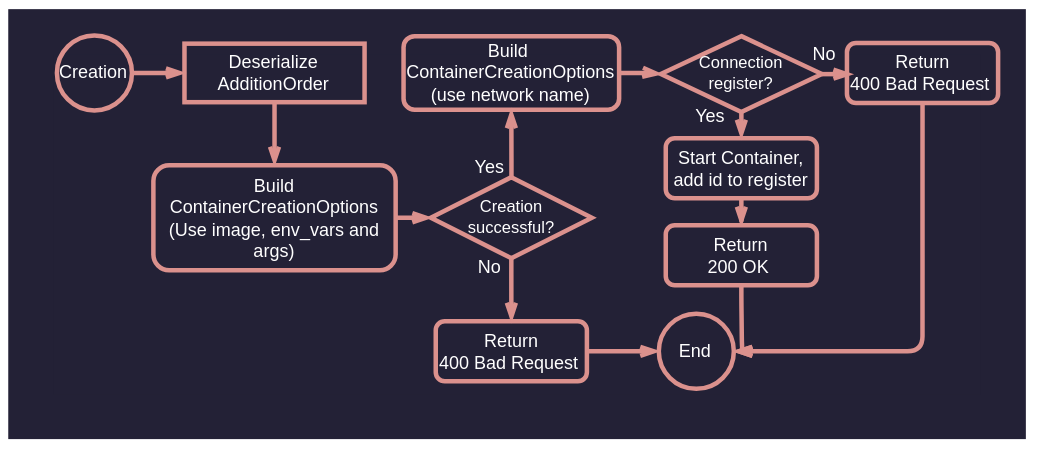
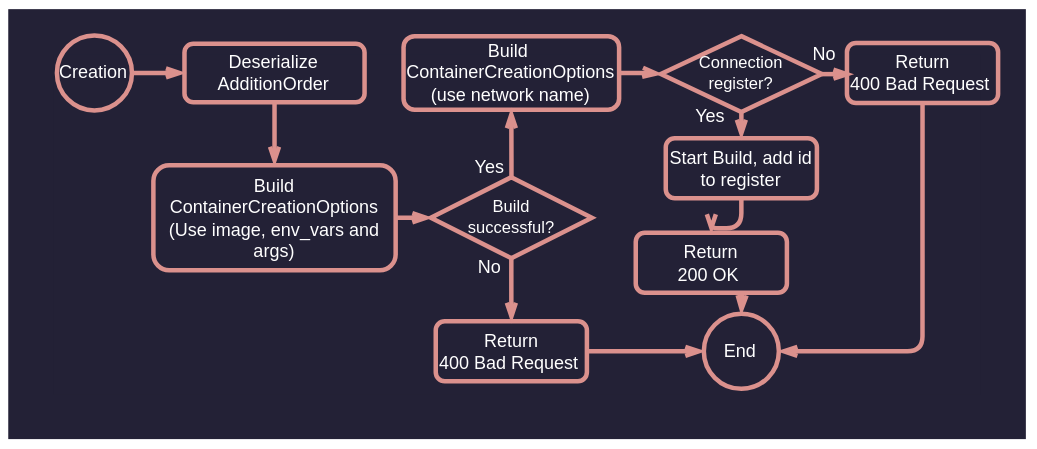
- <mxCell id="3" value="Deserialize AdditionOrder" style="whiteSpace=wrap;html=1;strokeColor=#DB918D;fontColor=#FFFFFF;fillColor=none;strokeWidth=3;container=0;fontStyle=0;rounded=0;" vertex="1" parent="1"><mxGeometry x="122.43" y="28.5" width="120" height="39" as="geometry" /></mxCell>
+ <mxCell id="3" value="Deserialize AdditionOrder" style="rounded=1;whiteSpace=wrap;html=1;strokeColor=#DB918D;fontColor=#FFFFFF;fillColor=none;strokeWidth=3;container=0;fontStyle=0" vertex="1" parent="1"><mxGeometry x="122.43" y="28.5" width="120" height="39" as="geometry" /></mxCell>
- <mxCell id="21" value="Start Container, add id to register" style="rounded=1;whiteSpace=wrap;html=1;strokeColor=#DB918D;fontColor=#FFFFFF;fillColor=none;strokeWidth=3;container=0;fontStyle=0" vertex="1" parent="1"><mxGeometry x="443.13" y="91.5" width="100.72" height="40" as="geometry" /></mxCell>
+ <mxCell id="21" value="Start Build, add id to register" style="rounded=1;whiteSpace=wrap;html=1;strokeColor=#DB918D;fontColor=#FFFFFF;fillColor=none;strokeWidth=3;container=0;fontStyle=0" vertex="1" parent="1"><mxGeometry x="443.13" y="91.5" width="100.72" height="40" as="geometry" /></mxCell>
- <mxCell id="8" value="Creation &lt;br&gt;successful?" style="rhombus;whiteSpace=wrap;html=1;rounded=0;strokeColor=#DB918D;strokeWidth=3;align=center;verticalAlign=middle;fontFamily=Helvetica;fontSize=11;fontColor=#FFFFFF;fillColor=none;spacingTop=-1;container=0;fontStyle=0" vertex="1" parent="1"><mxGeometry x="286.59" y="117.5" width="107.27" height="54" as="geometry" /></mxCell>
+ <mxCell id="8" value="Build &lt;br&gt;successful?" style="rhombus;whiteSpace=wrap;html=1;rounded=0;strokeColor=#DB918D;strokeWidth=3;align=center;verticalAlign=middle;fontFamily=Helvetica;fontSize=11;fontColor=#FFFFFF;fillColor=none;spacingTop=-1;container=0;fontStyle=0" vertex="1" parent="1"><mxGeometry x="286.59" y="117.5" width="107.27" height="54" as="geometry" /></mxCell>
- <mxCell id="24" value="Return &lt;br&gt;200 OK&amp;nbsp;" style="rounded=1;whiteSpace=wrap;html=1;strokeColor=#DB918D;fontColor=#FFFFFF;fillColor=none;strokeWidth=3;container=0;fontStyle=0" vertex="1" parent="1"><mxGeometry x="443.13" y="149.5" width="100.72" height="40" as="geometry" /></mxCell>
+ <mxCell id="24" value="Return &lt;br&gt;200 OK&amp;nbsp;" style="rounded=1;whiteSpace=wrap;html=1;strokeColor=#DB918D;fontColor=#FFFFFF;fillColor=none;strokeWidth=3;container=0;fontStyle=0" vertex="1" parent="1"><mxGeometry x="423.13" y="154.5" width="100.72" height="40" as="geometry" /></mxCell>
- <mxCell id="12" value="End" style="ellipse;whiteSpace=wrap;html=1;aspect=fixed;strokeColor=#DB918D;fontColor=#FFFFFF;fillColor=none;strokeWidth=3;container=0;fontStyle=0" vertex="1" parent="1"><mxGeometry x="438.49" y="208.5" width="50" height="50" as="geometry" /></mxCell>
+ <mxCell id="12" value="End" style="ellipse;whiteSpace=wrap;html=1;aspect=fixed;strokeColor=#DB918D;fontColor=#FFFFFF;fillColor=none;strokeWidth=3;container=0;fontStyle=0" vertex="1" parent="1"><mxGeometry x="468.49" y="208.5" width="50" height="50" as="geometry" /></mxCell>
